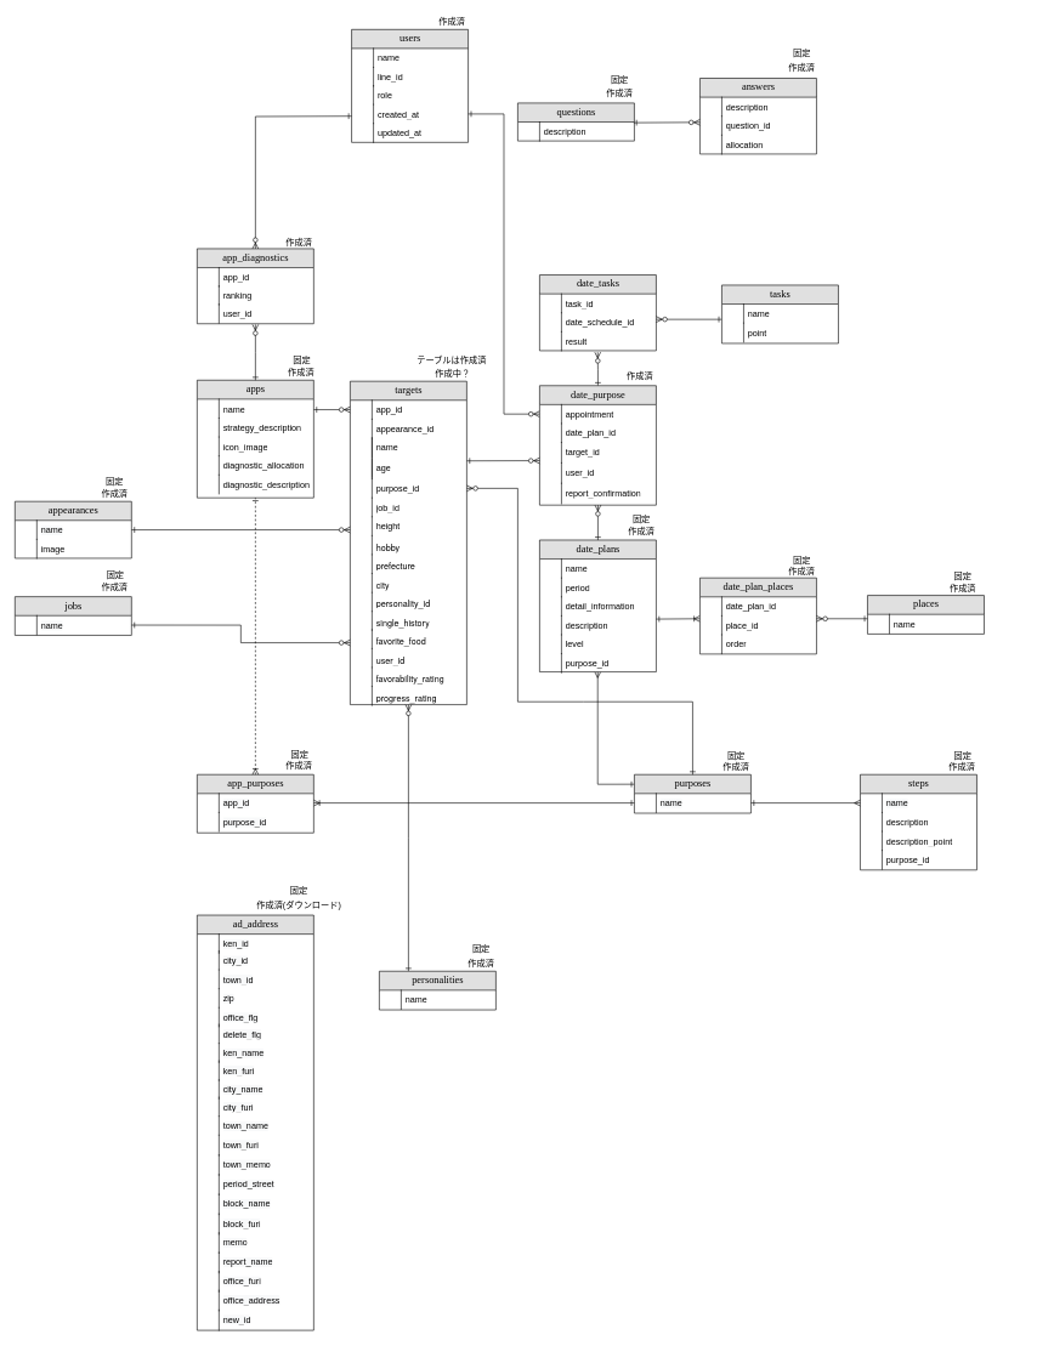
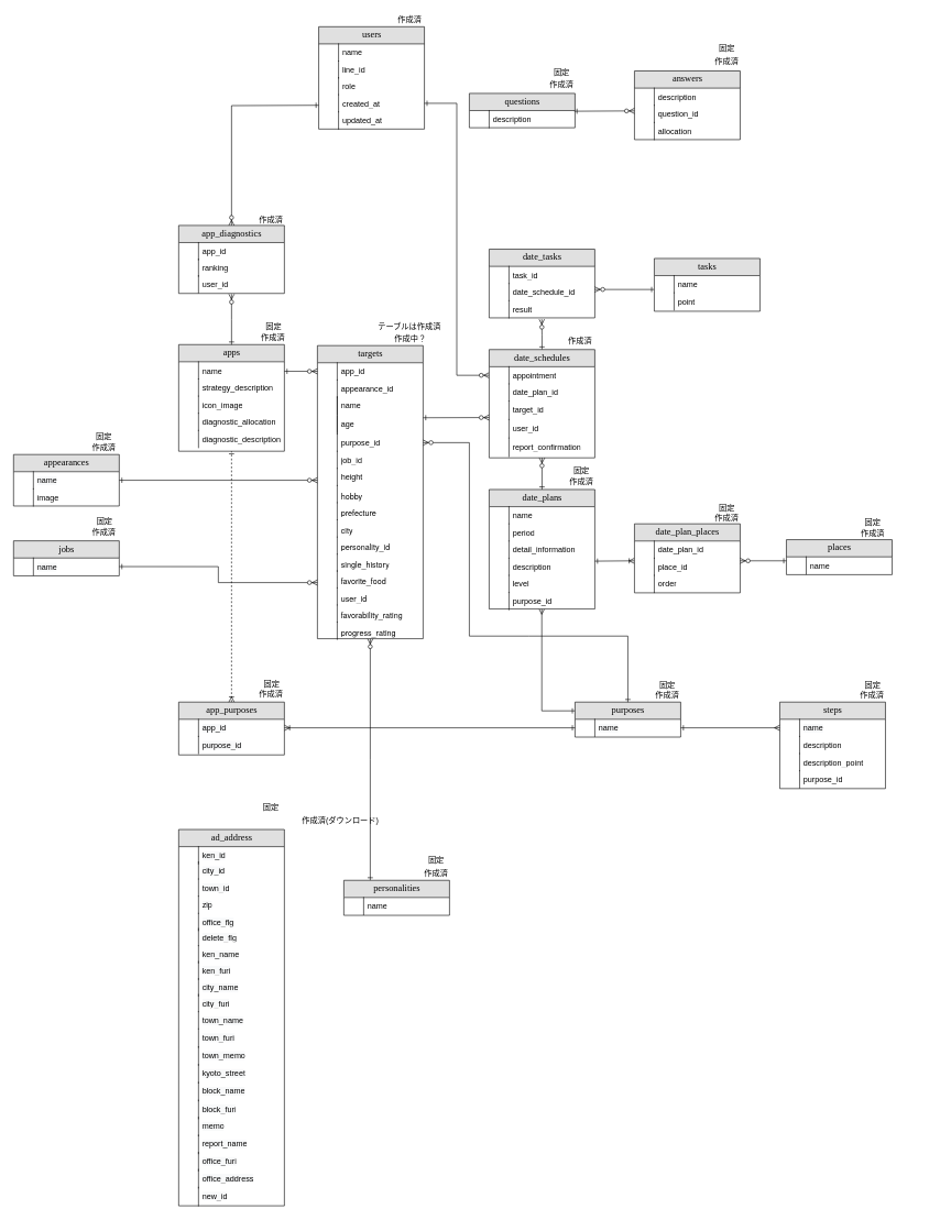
- <mxCell id="43" value="date_purpose" style="swimlane;html=1;fontStyle=0;childLayout=stackLayout;horizontal=1;startSize=26;fillColor=#e0e0e0;horizontalStack=0;resizeParent=1;resizeLast=0;collapsible=1;marginBottom=0;swimlaneFillColor=#ffffff;align=center;rounded=0;shadow=0;comic=0;labelBackgroundColor=none;strokeWidth=1;fontFamily=Verdana;fontSize=14" parent="1" vertex="1"><mxGeometry x="740" y="529" width="160" height="164" as="geometry" /></mxCell>
+ <mxCell id="43" value="date_schedules" style="swimlane;html=1;fontStyle=0;childLayout=stackLayout;horizontal=1;startSize=26;fillColor=#e0e0e0;horizontalStack=0;resizeParent=1;resizeLast=0;collapsible=1;marginBottom=0;swimlaneFillColor=#ffffff;align=center;rounded=0;shadow=0;comic=0;labelBackgroundColor=none;strokeWidth=1;fontFamily=Verdana;fontSize=14" parent="1" vertex="1"><mxGeometry x="740" y="529" width="160" height="164" as="geometry" /></mxCell>
- <mxCell id="233" value="作成済(ダウンロード)" style="text;html=1;strokeColor=none;fillColor=none;align=center;verticalAlign=middle;whiteSpace=wrap;rounded=0;" parent="1" vertex="1"><mxGeometry x="350" y="1232" width="120" height="20" as="geometry" /></mxCell>
+ <mxCell id="233" value="作成済(ダウンロード)" style="text;html=1;strokeColor=none;fillColor=none;align=center;verticalAlign=middle;whiteSpace=wrap;rounded=0;" parent="1" vertex="1"><mxGeometry x="455" y="1232" width="120" height="20" as="geometry" /></mxCell>
- <mxCell id="212" value="&lt;span style=&quot;color: rgb(0 , 0 , 0) ; font-family: &amp;#34;helvetica&amp;#34; ; font-size: 12px ; font-style: normal ; font-weight: 400 ; letter-spacing: normal ; text-align: left ; text-indent: 0px ; text-transform: none ; word-spacing: 0px ; background-color: rgb(248 , 249 , 250) ; display: inline ; float: none&quot;&gt;period_street&lt;/span&gt;" style="shape=partialRectangle;top=0;left=0;right=0;bottom=0;html=1;align=left;verticalAlign=top;fillColor=none;spacingLeft=34;spacingRight=4;whiteSpace=wrap;overflow=hidden;rotatable=0;points=[[0,0.5],[1,0.5]];portConstraint=eastwest;dropTarget=0;" parent="1" vertex="1"><mxGeometry x="270" y="1612" width="160" height="28" as="geometry" /></mxCell>
+ <mxCell id="212" value="&lt;span style=&quot;color: rgb(0 , 0 , 0) ; font-family: &amp;#34;helvetica&amp;#34; ; font-size: 12px ; font-style: normal ; font-weight: 400 ; letter-spacing: normal ; text-align: left ; text-indent: 0px ; text-transform: none ; word-spacing: 0px ; background-color: rgb(248 , 249 , 250) ; display: inline ; float: none&quot;&gt;kyoto_street&lt;/span&gt;" style="shape=partialRectangle;top=0;left=0;right=0;bottom=0;html=1;align=left;verticalAlign=top;fillColor=none;spacingLeft=34;spacingRight=4;whiteSpace=wrap;overflow=hidden;rotatable=0;points=[[0,0.5],[1,0.5]];portConstraint=eastwest;dropTarget=0;" parent="1" vertex="1"><mxGeometry x="270" y="1612" width="160" height="28" as="geometry" /></mxCell>
